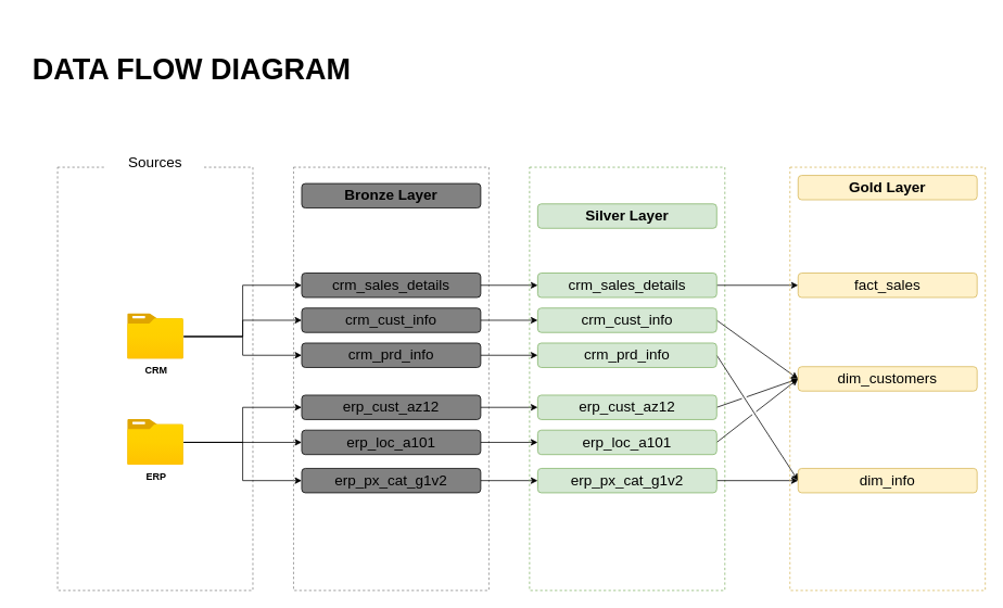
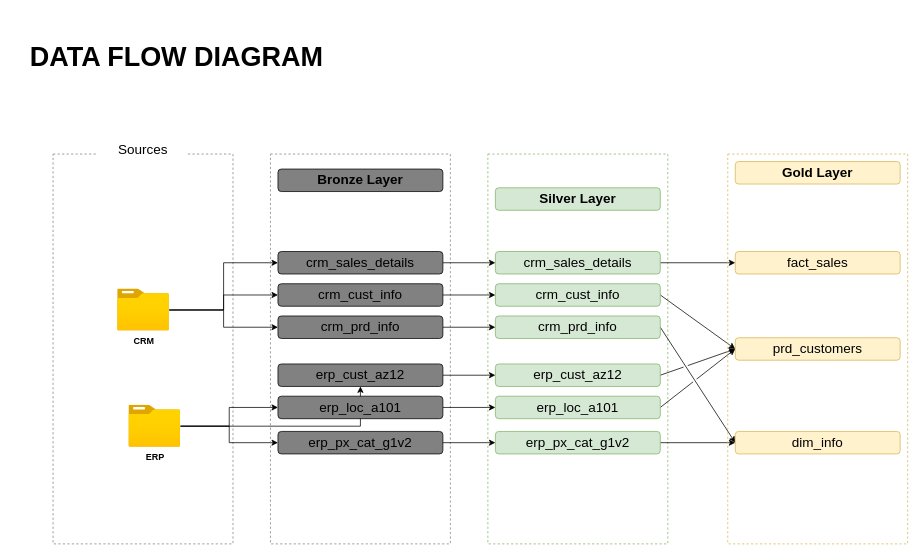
- <mxCell id="26" value="&lt;b&gt;&lt;font style=&quot;font-size: 36px;&quot;&gt;DATA FLOW DIAGRAM&lt;/font&gt;&lt;/b&gt;" style="text;html=1;align=center;verticalAlign=middle;whiteSpace=wrap;rounded=0;" parent="1" vertex="1"><mxGeometry x="20" y="20" width="430" height="130" as="geometry" /></mxCell>
+ <mxCell id="26" value="&lt;b&gt;&lt;font style=&quot;font-size: 36px;&quot;&gt;DATA FLOW DIAGRAM&lt;/font&gt;&lt;/b&gt;" style="text;html=1;align=center;verticalAlign=middle;whiteSpace=wrap;rounded=0;" parent="1" vertex="1"><mxGeometry x="20" y="10" width="430" height="130" as="geometry" /></mxCell>
- <mxCell id="44" value="&lt;font style=&quot;font-size: 18px;&quot;&gt;dim_customers&lt;/font&gt;" style="rounded=1;whiteSpace=wrap;html=1;fillColor=#fff2cc;strokeColor=#d6b656;" vertex="1" parent="1"><mxGeometry x="980" y="450" width="220" height="30" as="geometry" /></mxCell>
+ <mxCell id="44" value="&lt;font style=&quot;font-size: 18px;&quot;&gt;prd_customers&lt;/font&gt;" style="rounded=1;whiteSpace=wrap;html=1;fillColor=#fff2cc;strokeColor=#d6b656;" vertex="1" parent="1"><mxGeometry x="980" y="450" width="220" height="30" as="geometry" /></mxCell>
- <mxCell id="11" value="&lt;b&gt;ERP&lt;/b&gt;" style="image;aspect=fixed;html=1;points=[];align=center;fontSize=12;image=img/lib/azure2/general/Folder_Blank.svg;" parent="1" vertex="1"><mxGeometry x="156" y="515" width="69" height="56.0" as="geometry" /></mxCell>
+ <mxCell id="11" value="&lt;b&gt;ERP&lt;/b&gt;" style="image;aspect=fixed;html=1;points=[];align=center;fontSize=12;image=img/lib/azure2/general/Folder_Blank.svg;" parent="1" vertex="1"><mxGeometry x="171" y="540" width="69" height="56.0" as="geometry" /></mxCell>
